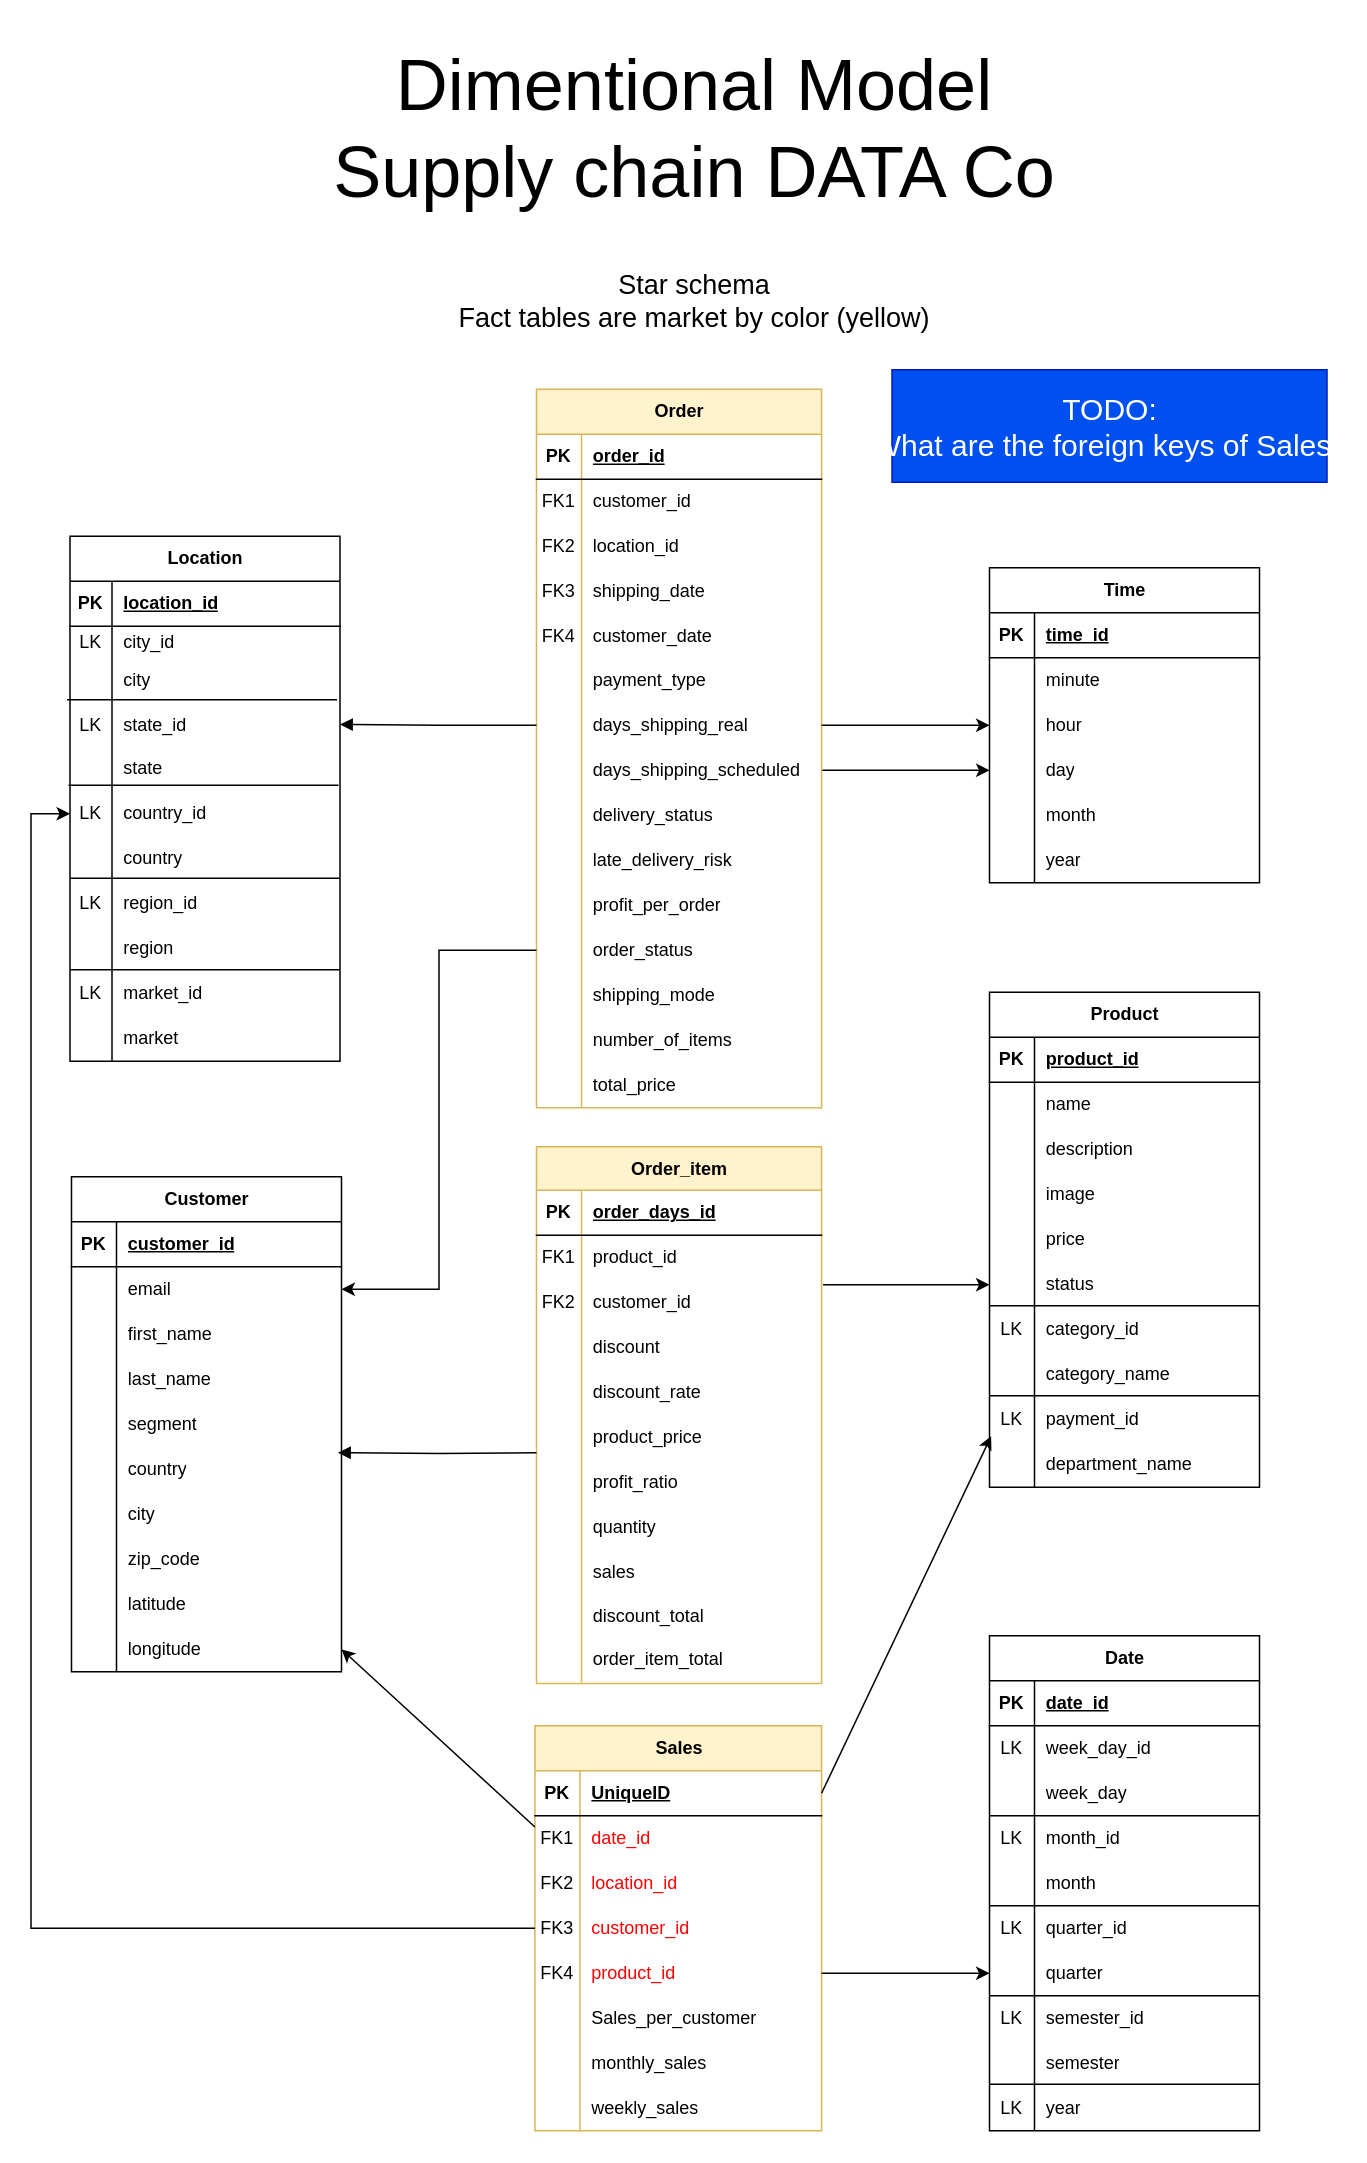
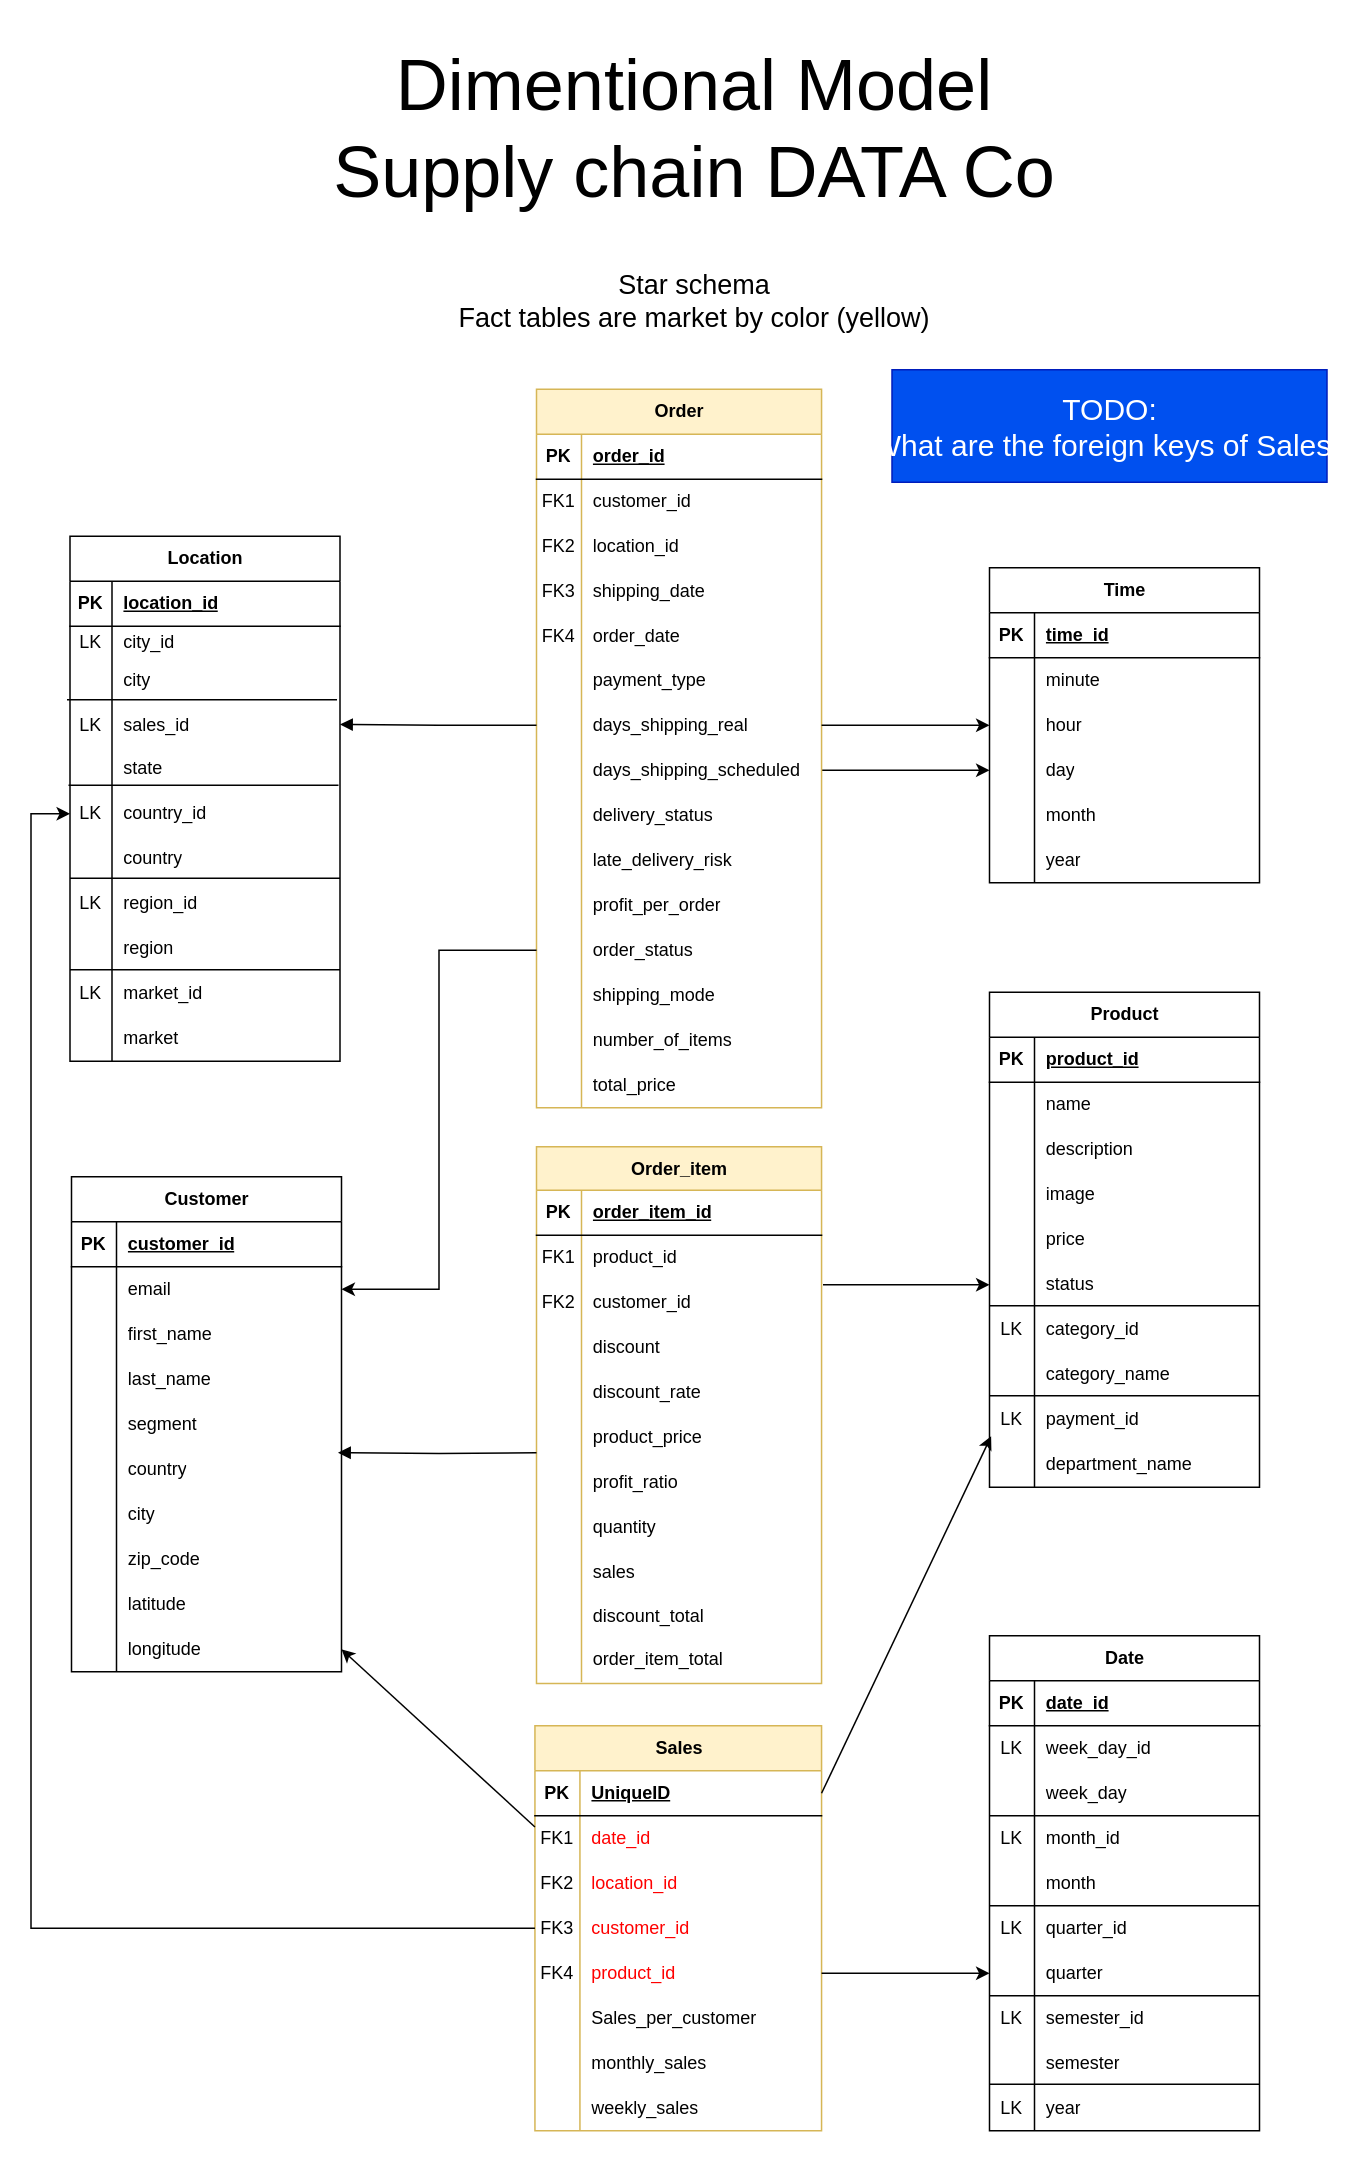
- <mxCell id="18" value="customer_date" style="shape=partialRectangle;connectable=0;fillColor=none;top=0;left=0;bottom=0;right=0;align=left;spacingLeft=6;overflow=hidden;whiteSpace=wrap;html=1;fontStyle=0" parent="16" vertex="1"><mxGeometry x="30" width="160.039" height="29" as="geometry"><mxRectangle width="160.039" height="29" as="alternateBounds" /></mxGeometry></mxCell>
+ <mxCell id="18" value="order_date" style="shape=partialRectangle;connectable=0;fillColor=none;top=0;left=0;bottom=0;right=0;align=left;spacingLeft=6;overflow=hidden;whiteSpace=wrap;html=1;fontStyle=0" parent="16" vertex="1"><mxGeometry x="30" width="160.039" height="29" as="geometry"><mxRectangle width="160.039" height="29" as="alternateBounds" /></mxGeometry></mxCell>
- <mxCell id="170" value="state_id" style="shape=partialRectangle;connectable=0;fillColor=none;top=0;left=0;bottom=0;right=0;align=left;spacingLeft=6;overflow=hidden;whiteSpace=wrap;html=1;" parent="168" vertex="1"><mxGeometry x="28" width="152" height="29" as="geometry"><mxRectangle width="152" height="29" as="alternateBounds" /></mxGeometry></mxCell>
+ <mxCell id="170" value="sales_id" style="shape=partialRectangle;connectable=0;fillColor=none;top=0;left=0;bottom=0;right=0;align=left;spacingLeft=6;overflow=hidden;whiteSpace=wrap;html=1;" parent="168" vertex="1"><mxGeometry x="28" width="152" height="29" as="geometry"><mxRectangle width="152" height="29" as="alternateBounds" /></mxGeometry></mxCell>
- <mxCell id="52" value="order_days_id" style="shape=partialRectangle;connectable=0;fillColor=none;top=0;left=0;bottom=0;right=0;align=left;spacingLeft=6;fontStyle=5;overflow=hidden;whiteSpace=wrap;html=1;" parent="50" vertex="1"><mxGeometry x="30" width="160.039" height="30" as="geometry"><mxRectangle width="160.039" height="30" as="alternateBounds" /></mxGeometry></mxCell>
+ <mxCell id="52" value="order_item_id" style="shape=partialRectangle;connectable=0;fillColor=none;top=0;left=0;bottom=0;right=0;align=left;spacingLeft=6;fontStyle=5;overflow=hidden;whiteSpace=wrap;html=1;" parent="50" vertex="1"><mxGeometry x="30" width="160.039" height="30" as="geometry"><mxRectangle width="160.039" height="30" as="alternateBounds" /></mxGeometry></mxCell>
